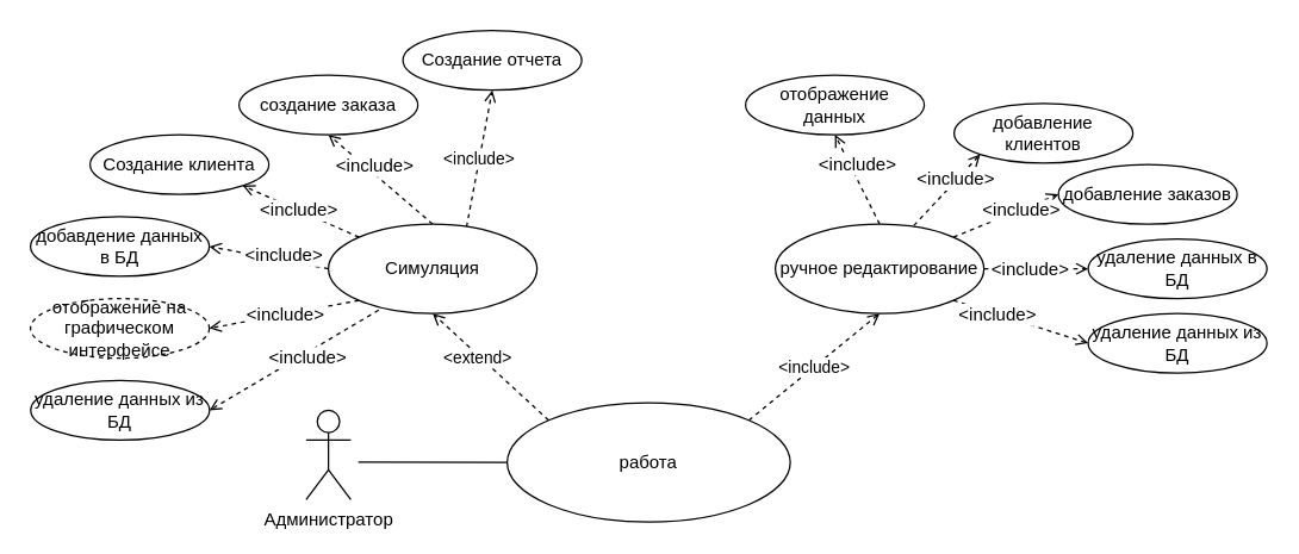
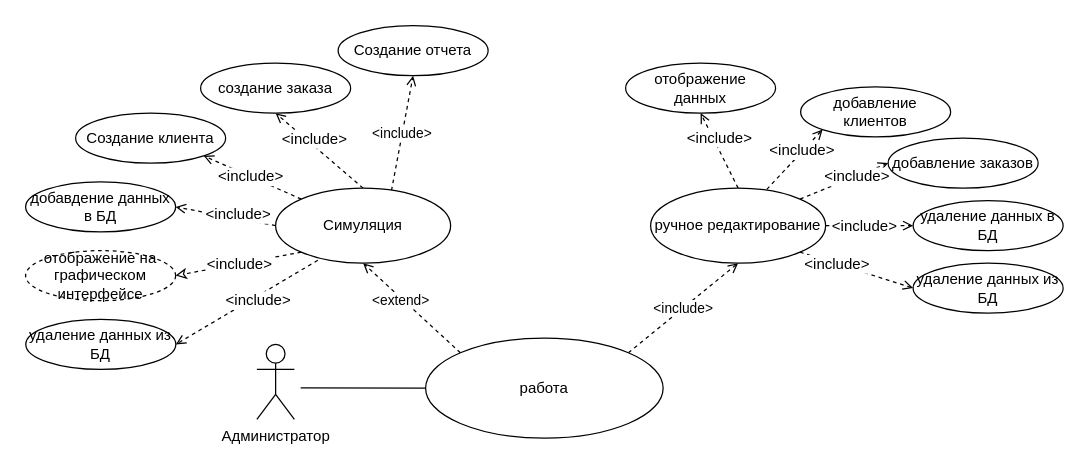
- <mxCell id="13" style="edgeStyle=none;rounded=0;orthogonalLoop=1;jettySize=auto;html=1;exitX=0;exitY=1;exitDx=0;exitDy=0;entryX=1;entryY=0.5;entryDx=0;entryDy=0;dashed=1;endArrow=open;endFill=0;" parent="1" source="18" target="32" edge="1"><mxGeometry relative="1" as="geometry" /></mxCell>
+ <mxCell id="13" style="edgeStyle=none;rounded=0;orthogonalLoop=1;jettySize=auto;html=1;exitX=0;exitY=1;exitDx=0;exitDy=0;entryX=1;entryY=0.5;entryDx=0;entryDy=0;dashed=1;endArrow=classic;endFill=0;" parent="1" source="18" target="32" edge="1"><mxGeometry relative="1" as="geometry" /></mxCell>
